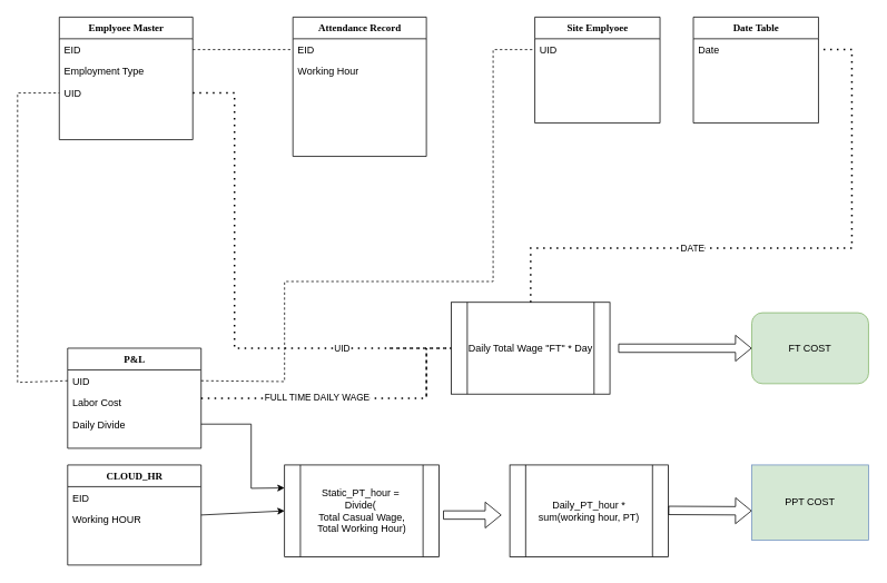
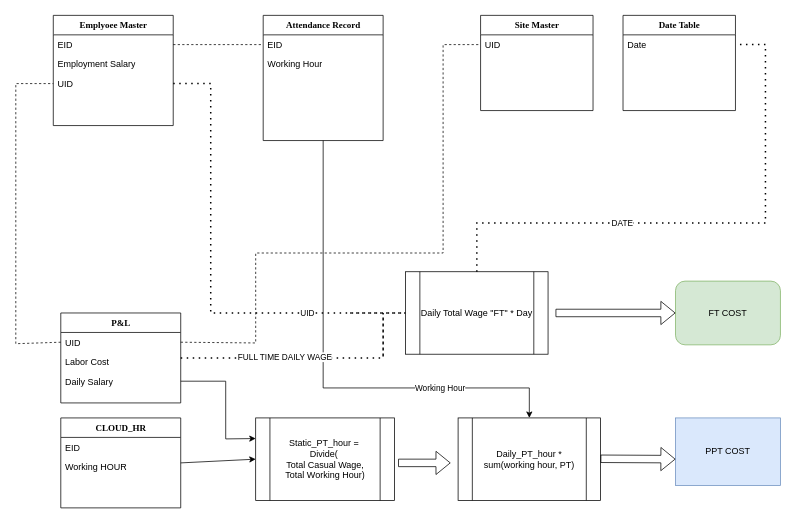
- <mxCell id="9" value="Site Emplyoee" style="swimlane;html=1;fontStyle=1;align=center;verticalAlign=top;childLayout=stackLayout;horizontal=1;startSize=26;horizontalStack=0;resizeParent=1;resizeLast=0;collapsible=1;marginBottom=0;swimlaneFillColor=#ffffff;rounded=0;shadow=0;comic=0;labelBackgroundColor=none;strokeWidth=1;fillColor=none;fontFamily=Verdana;fontSize=12" parent="1" vertex="1"><mxGeometry x="640" y="20" width="150" height="127" as="geometry" /></mxCell>
+ <mxCell id="9" value="Site Master" style="swimlane;html=1;fontStyle=1;align=center;verticalAlign=top;childLayout=stackLayout;horizontal=1;startSize=26;horizontalStack=0;resizeParent=1;resizeLast=0;collapsible=1;marginBottom=0;swimlaneFillColor=#ffffff;rounded=0;shadow=0;comic=0;labelBackgroundColor=none;strokeWidth=1;fillColor=none;fontFamily=Verdana;fontSize=12" parent="1" vertex="1"><mxGeometry x="640" y="20" width="150" height="127" as="geometry" /></mxCell>
- <mxCell id="4" value="Employment Type" style="text;html=1;strokeColor=none;fillColor=none;align=left;verticalAlign=top;spacingLeft=4;spacingRight=4;whiteSpace=wrap;overflow=hidden;rotatable=0;points=[[0,0.5],[1,0.5]];portConstraint=eastwest;" parent="2" vertex="1"><mxGeometry y="52" width="160" height="26" as="geometry" /></mxCell>
+ <mxCell id="4" value="Employment Salary" style="text;html=1;strokeColor=none;fillColor=none;align=left;verticalAlign=top;spacingLeft=4;spacingRight=4;whiteSpace=wrap;overflow=hidden;rotatable=0;points=[[0,0.5],[1,0.5]];portConstraint=eastwest;" parent="2" vertex="1"><mxGeometry y="52" width="160" height="26" as="geometry" /></mxCell>
- <mxCell id="14" value="Daily Divide" style="text;html=1;strokeColor=none;fillColor=none;align=left;verticalAlign=top;spacingLeft=4;spacingRight=4;whiteSpace=wrap;overflow=hidden;rotatable=0;points=[[0,0.5],[1,0.5]];portConstraint=eastwest;" parent="11" vertex="1"><mxGeometry y="78" width="160" height="26" as="geometry" /></mxCell>
+ <mxCell id="14" value="Daily Salary" style="text;html=1;strokeColor=none;fillColor=none;align=left;verticalAlign=top;spacingLeft=4;spacingRight=4;whiteSpace=wrap;overflow=hidden;rotatable=0;points=[[0,0.5],[1,0.5]];portConstraint=eastwest;" parent="11" vertex="1"><mxGeometry y="78" width="160" height="26" as="geometry" /></mxCell>
+ <mxCell id="19" value="" style="endArrow=classic;html=1;rounded=0;exitX=0.5;exitY=1;exitDx=0;exitDy=0;entryX=0.5;entryY=0;entryDx=0;entryDy=0;" edge="1" parent="1" source="6" target="39"><mxGeometry width="50" height="50" relative="1" as="geometry"><mxPoint x="500" y="347" as="sourcePoint" /><mxPoint x="430" y="377" as="targetPoint" /><Array as="points"><mxPoint x="430" y="517" /><mxPoint x="705" y="517" /></Array></mxGeometry></mxCell>
+ <mxCell id="20" value="Working Hour" style="edgeLabel;html=1;align=center;verticalAlign=middle;resizable=0;points=[];" vertex="1" connectable="0" parent="19"><mxGeometry x="0.504" relative="1" as="geometry"><mxPoint as="offset" /></mxGeometry></mxCell>
- <mxCell id="18" value="PPT COST" style="rounded=0;whiteSpace=wrap;html=1;fillColor=#d5e8d4;strokeColor=#6c8ebf;" vertex="1" parent="1"><mxGeometry x="900" y="557" width="140" height="90" as="geometry" /></mxCell>
+ <mxCell id="18" value="PPT COST" style="rounded=0;whiteSpace=wrap;html=1;fillColor=#dae8fc;strokeColor=#6c8ebf;" vertex="1" parent="1"><mxGeometry x="900" y="557" width="140" height="90" as="geometry" /></mxCell>
